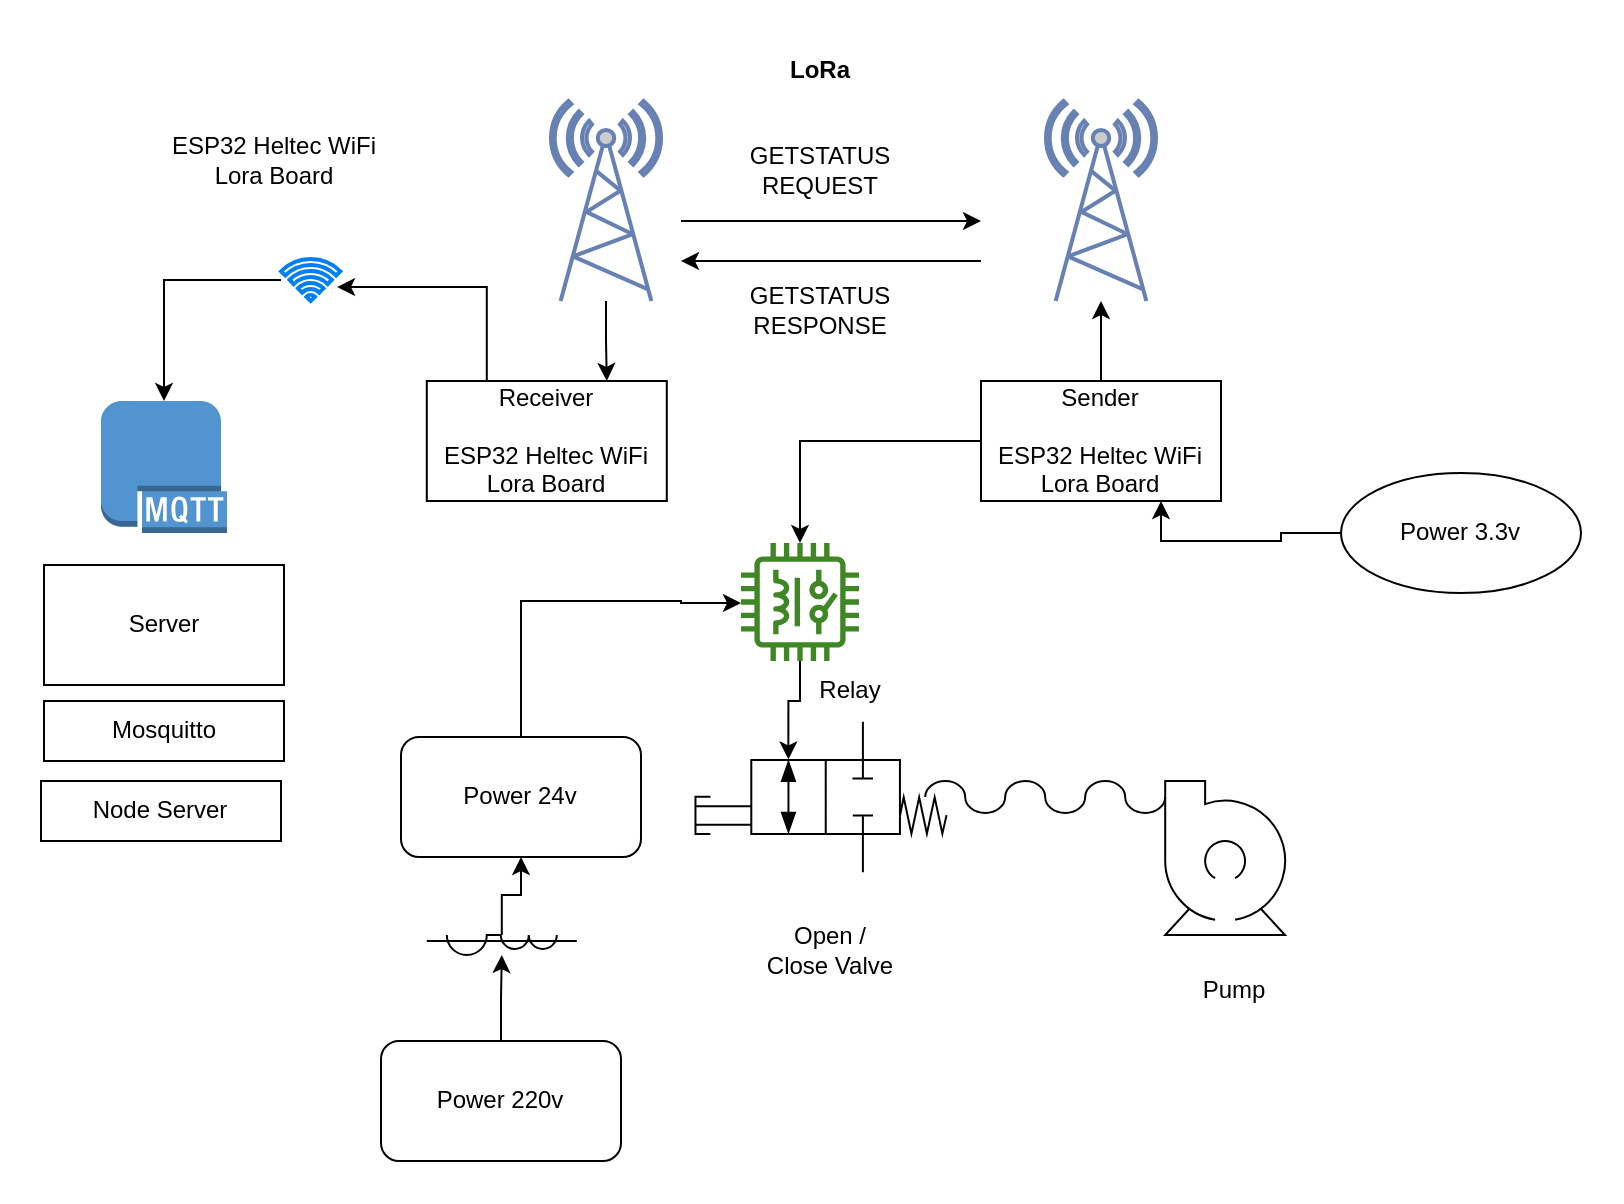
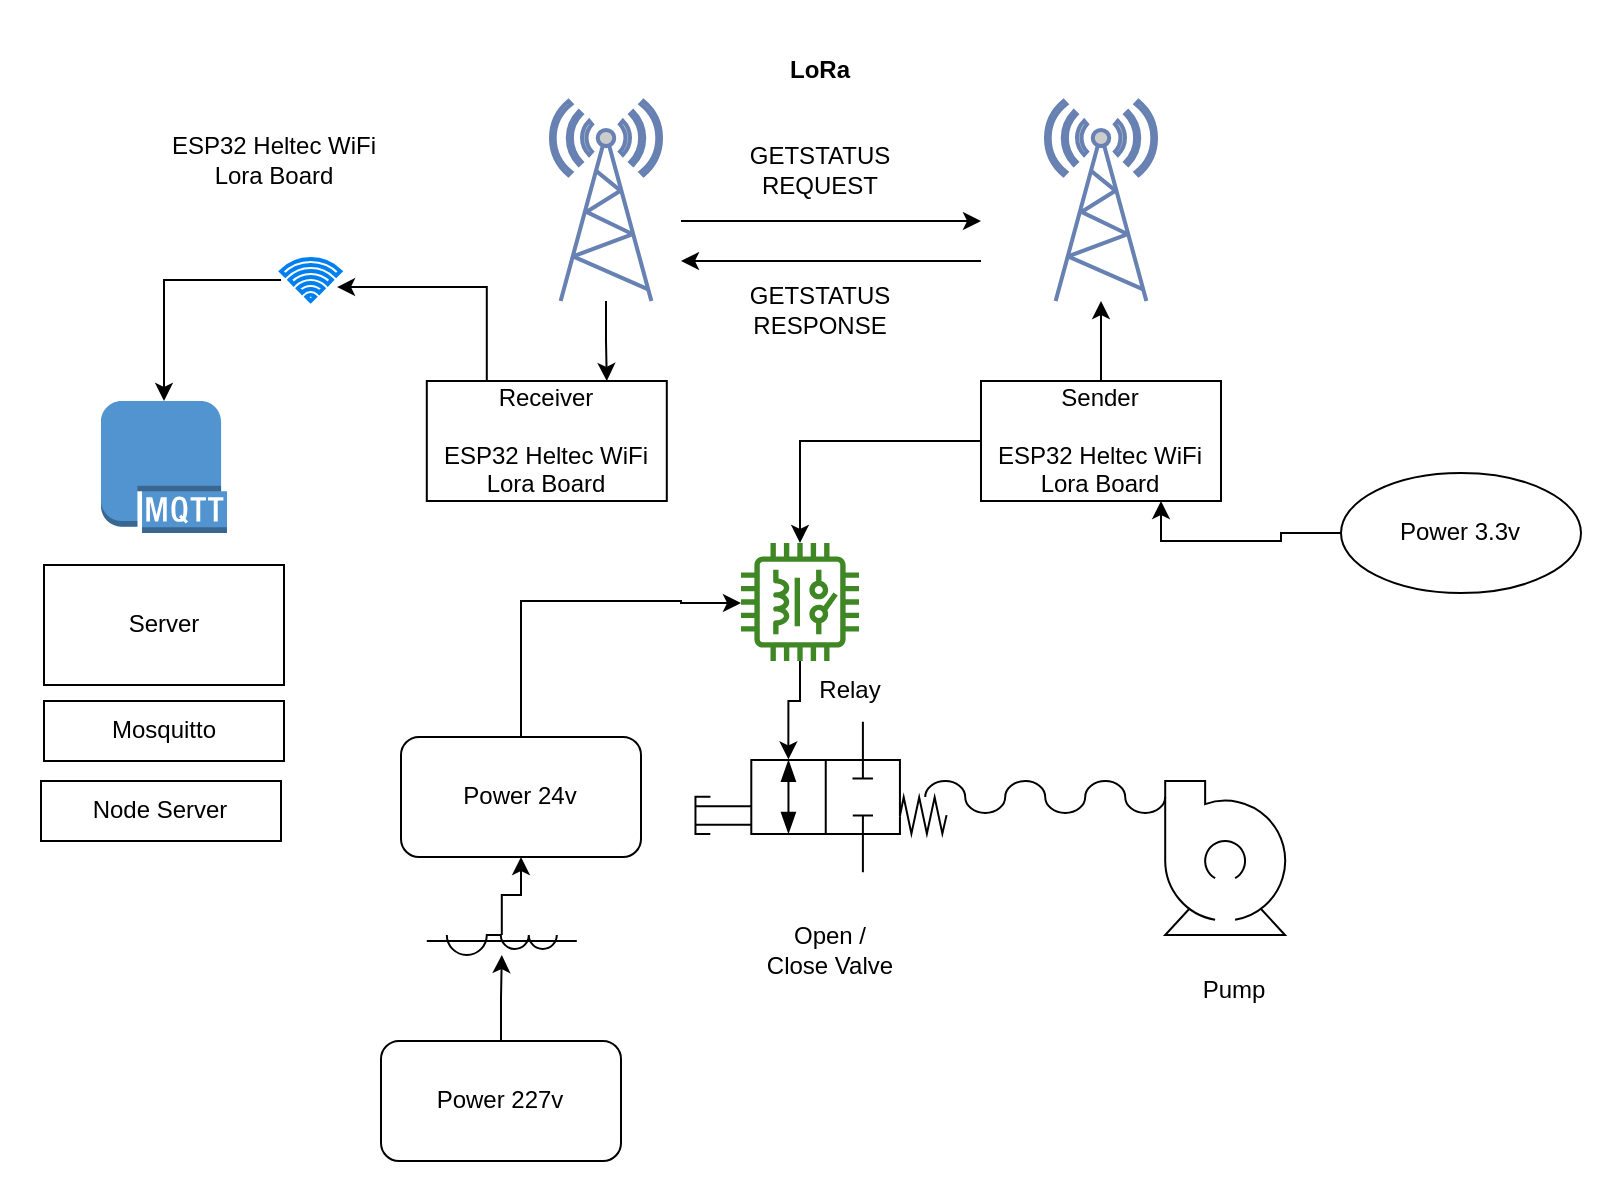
- <mxCell id="36" value="Power 220v" style="rounded=1;whiteSpace=wrap;html=1;" vertex="1" parent="1"><mxGeometry x="190" y="520" width="120" height="60" as="geometry" /></mxCell>
+ <mxCell id="36" value="Power 227v" style="rounded=1;whiteSpace=wrap;html=1;" vertex="1" parent="1"><mxGeometry x="190" y="520" width="120" height="60" as="geometry" /></mxCell>
